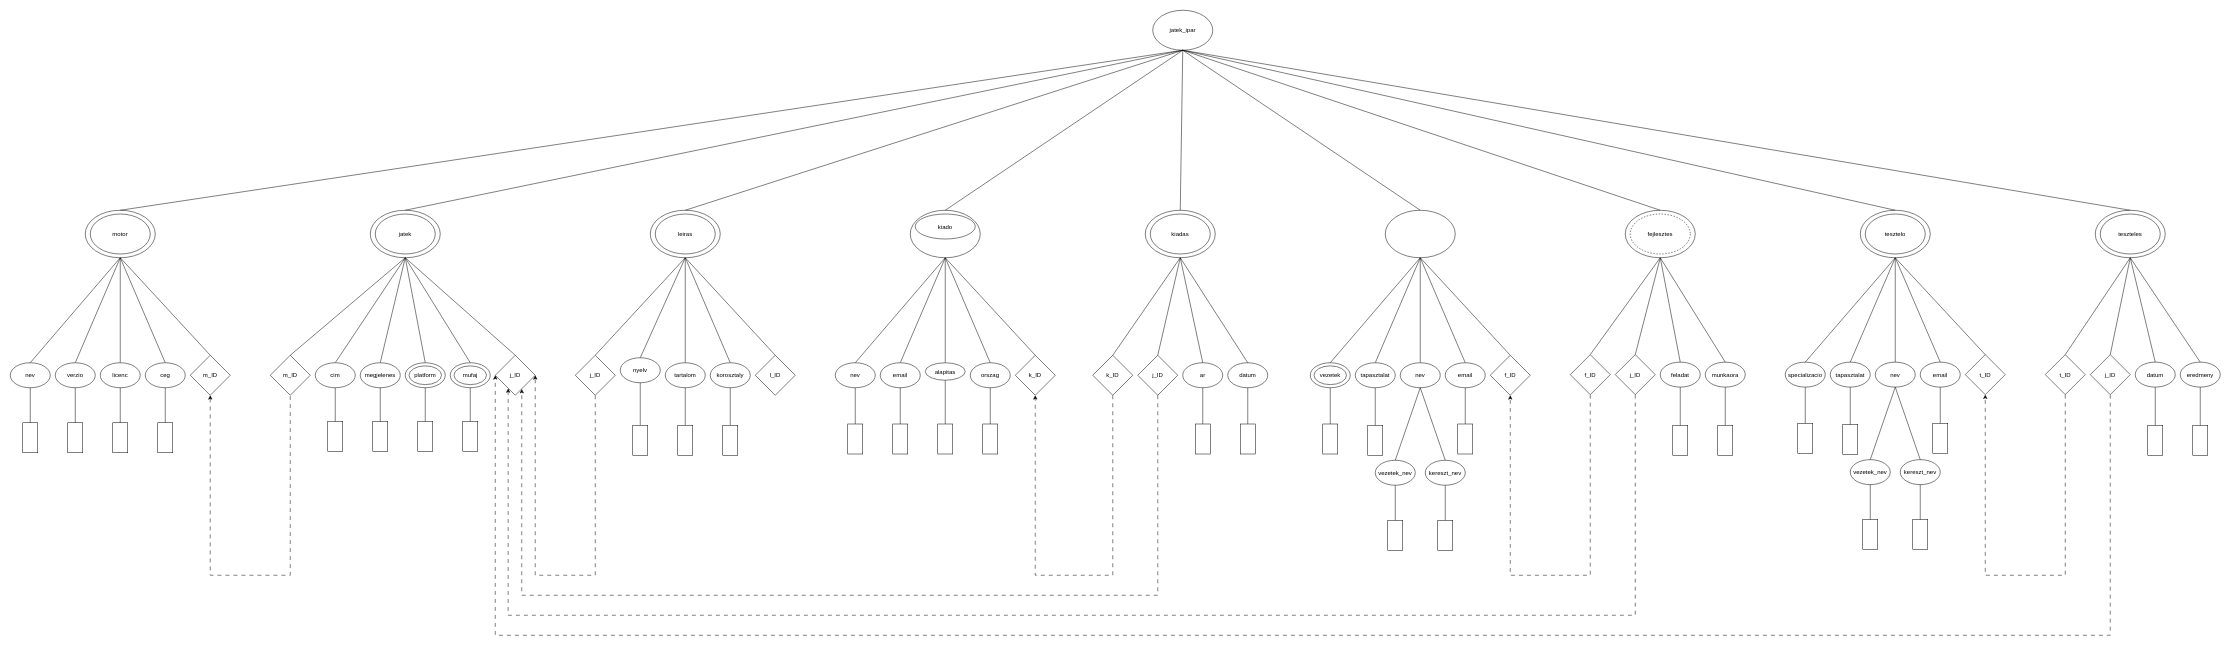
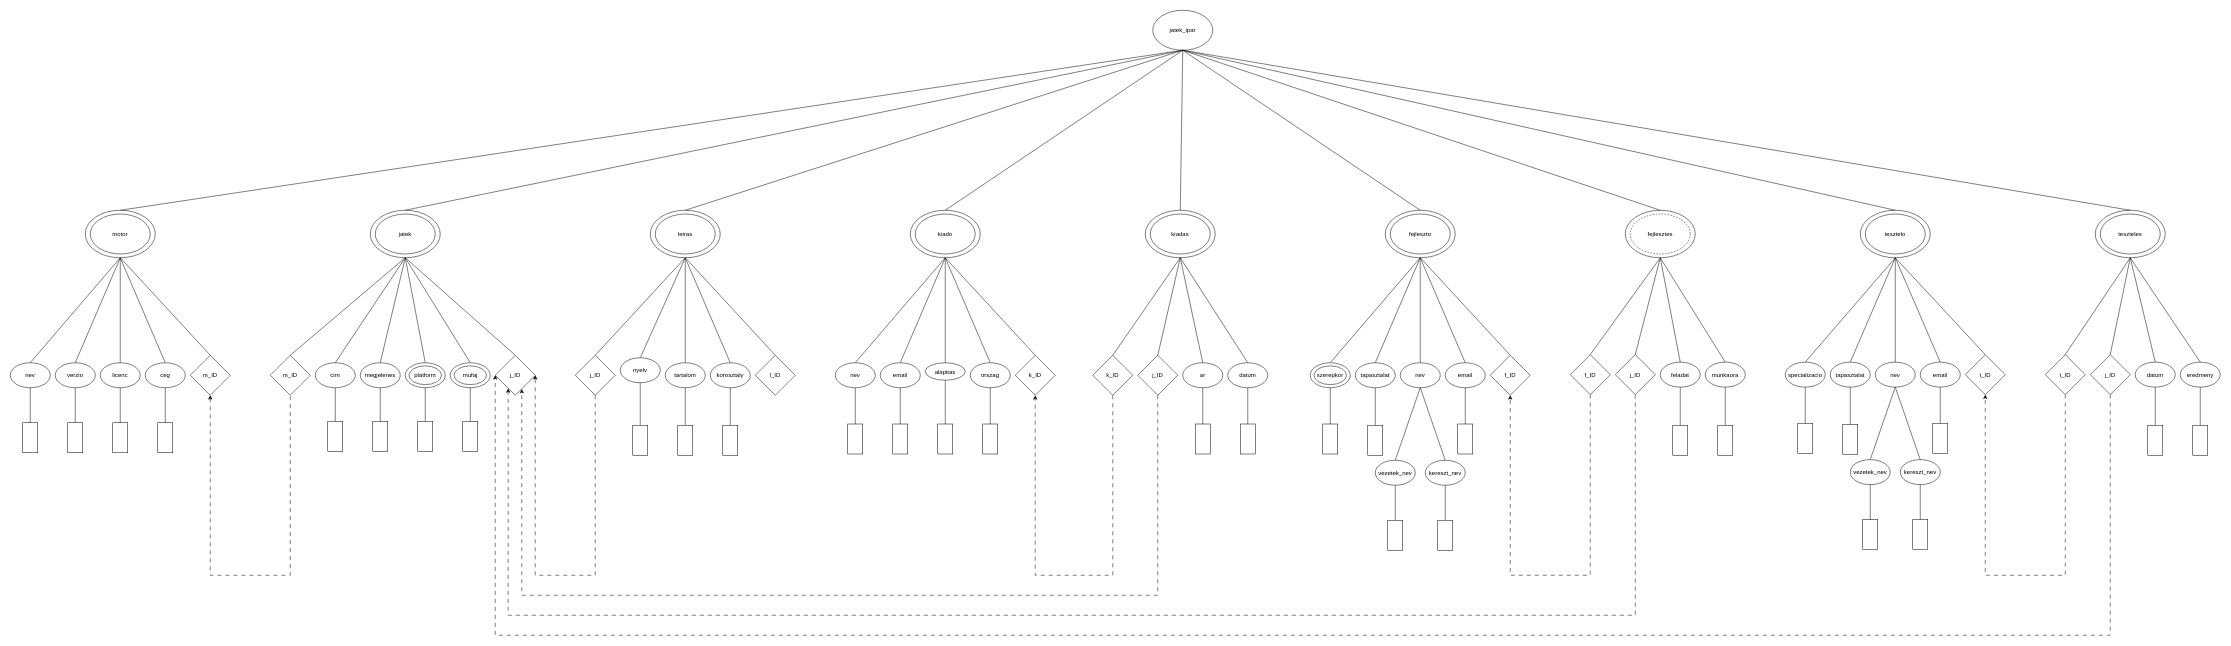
- <mxCell id="88" value="kiado" style="ellipse;whiteSpace=wrap;html=1;" vertex="1" parent="87"><mxGeometry x="10" y="7.5" width="120" height="50" as="geometry" /></mxCell>
+ <mxCell id="88" value="kiado" style="ellipse;whiteSpace=wrap;html=1;" vertex="1" parent="87"><mxGeometry x="10" y="7.5" width="120" height="80" as="geometry" /></mxCell>
+ <mxCell id="131" value="fejleszto" style="ellipse;whiteSpace=wrap;html=1;" vertex="1" parent="130"><mxGeometry x="10" y="7.5" width="120" height="80" as="geometry" /></mxCell>
- <mxCell id="143" value="vezetek" style="ellipse;whiteSpace=wrap;html=1;" vertex="1" parent="142"><mxGeometry width="80" height="50" as="geometry" /></mxCell>
+ <mxCell id="143" value="szerepkor" style="ellipse;whiteSpace=wrap;html=1;" vertex="1" parent="142"><mxGeometry width="80" height="50" as="geometry" /></mxCell>
